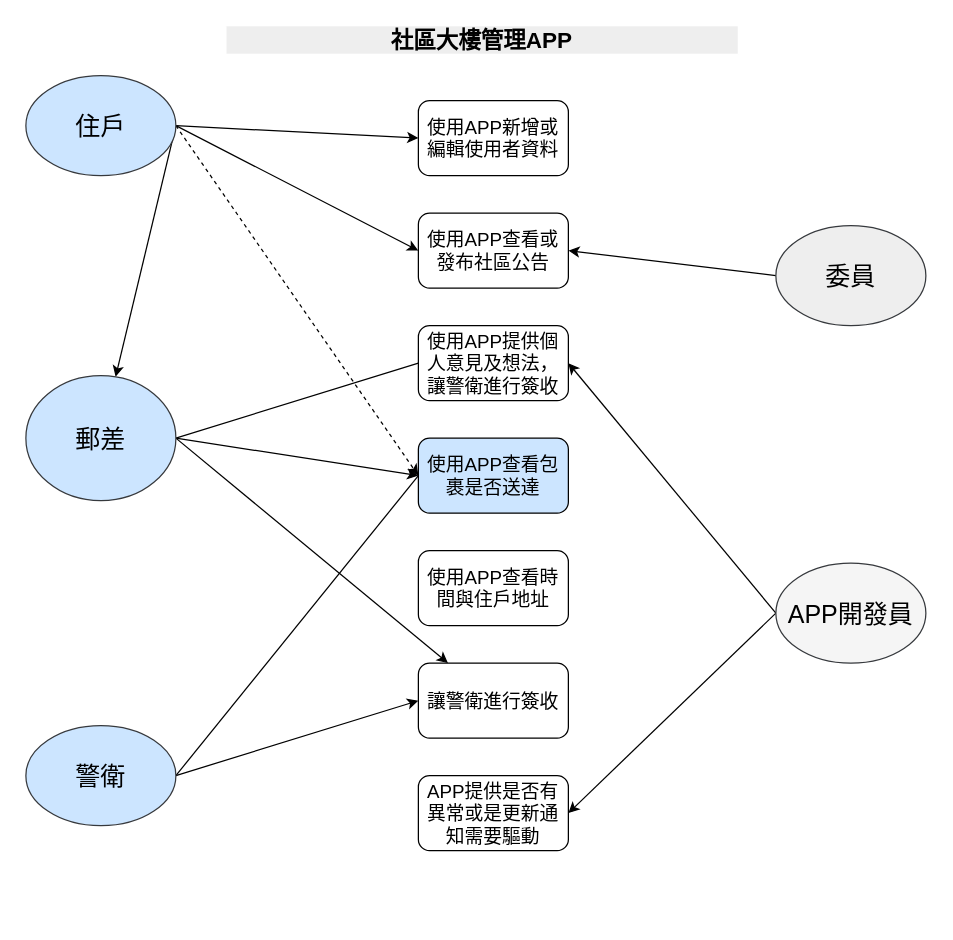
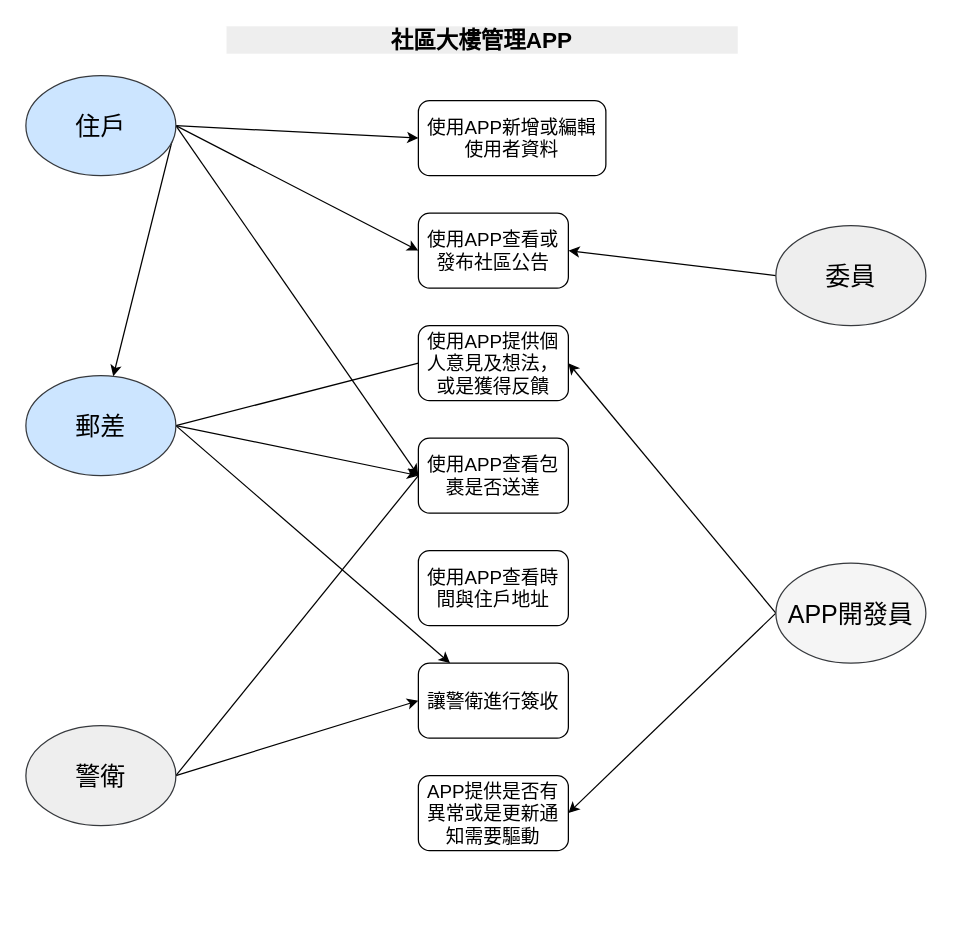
- <mxCell id="3" value="使用APP新增或編輯使用者資料" style="rounded=1;whiteSpace=wrap;html=1;fontSize=15;" vertex="1" parent="2"><mxGeometry x="154" y="60" width="120" height="60" as="geometry" /></mxCell>
+ <mxCell id="3" value="使用APP新增或編輯使用者資料" style="rounded=1;whiteSpace=wrap;html=1;fontSize=15;" vertex="1" parent="2"><mxGeometry x="154" y="60" width="150" height="60" as="geometry" /></mxCell>
- <mxCell id="13" style="edgeStyle=none;html=1;exitX=1;exitY=0.5;exitDx=0;exitDy=0;entryX=0;entryY=0.5;entryDx=0;entryDy=0;fontSize=15;strokeColor=#000000;dashed=1;" edge="1" parent="1" source="14" target="6"><mxGeometry relative="1" as="geometry" /></mxCell>
+ <mxCell id="13" style="edgeStyle=none;html=1;exitX=1;exitY=0.5;exitDx=0;exitDy=0;entryX=0;entryY=0.5;entryDx=0;entryDy=0;fontSize=15;strokeColor=#000000;" edge="1" parent="1" source="14" target="6"><mxGeometry relative="1" as="geometry" /></mxCell>
- <mxCell id="5" value="使用APP提供個人意見及想法，讓警衛進行簽收" style="rounded=1;whiteSpace=wrap;html=1;fontSize=15;" vertex="1" parent="2"><mxGeometry x="154" y="240" width="120" height="60" as="geometry" /></mxCell>
+ <mxCell id="5" value="使用APP提供個人意見及想法，或是獲得反饋" style="rounded=1;whiteSpace=wrap;html=1;fontSize=15;" vertex="1" parent="2"><mxGeometry x="154" y="240" width="120" height="60" as="geometry" /></mxCell>
- <mxCell id="18" value="&lt;span style=&quot;font-size: 20px;&quot;&gt;&lt;font color=&quot;#000000&quot;&gt;郵差&lt;/font&gt;&lt;/span&gt;" style="ellipse;whiteSpace=wrap;html=1;fontSize=15;fillColor=#cce5ff;strokeColor=#36393d;" vertex="1" parent="1"><mxGeometry x="20" y="300" width="120" height="100" as="geometry" /></mxCell>
+ <mxCell id="18" value="&lt;span style=&quot;font-size: 20px;&quot;&gt;&lt;font color=&quot;#000000&quot;&gt;郵差&lt;/font&gt;&lt;/span&gt;" style="ellipse;whiteSpace=wrap;html=1;fontSize=15;fillColor=#cce5ff;strokeColor=#36393d;" vertex="1" parent="1"><mxGeometry x="20" y="300" width="120" height="80" as="geometry" /></mxCell>
- <mxCell id="6" value="使用APP查看包裹是否送達" style="rounded=1;whiteSpace=wrap;html=1;fontSize=15;fillColor=#cce5ff;" vertex="1" parent="2"><mxGeometry x="154" y="330" width="120" height="60" as="geometry" /></mxCell>
+ <mxCell id="6" value="使用APP查看包裹是否送達" style="rounded=1;whiteSpace=wrap;html=1;fontSize=15;" vertex="1" parent="2"><mxGeometry x="154" y="330" width="120" height="60" as="geometry" /></mxCell>
- <mxCell id="21" value="&lt;span style=&quot;font-size: 20px;&quot;&gt;&lt;font color=&quot;#000000&quot;&gt;警衛&lt;/font&gt;&lt;/span&gt;" style="ellipse;whiteSpace=wrap;html=1;fontSize=15;fillColor=#cce5ff;strokeColor=#36393d;" vertex="1" parent="1"><mxGeometry x="20" y="580" width="120" height="80" as="geometry" /></mxCell>
+ <mxCell id="21" value="&lt;span style=&quot;font-size: 20px;&quot;&gt;&lt;font color=&quot;#000000&quot;&gt;警衛&lt;/font&gt;&lt;/span&gt;" style="ellipse;whiteSpace=wrap;html=1;fontSize=15;fillColor=#eeeeee;strokeColor=#36393d;" vertex="1" parent="1"><mxGeometry x="20" y="580" width="120" height="80" as="geometry" /></mxCell>
